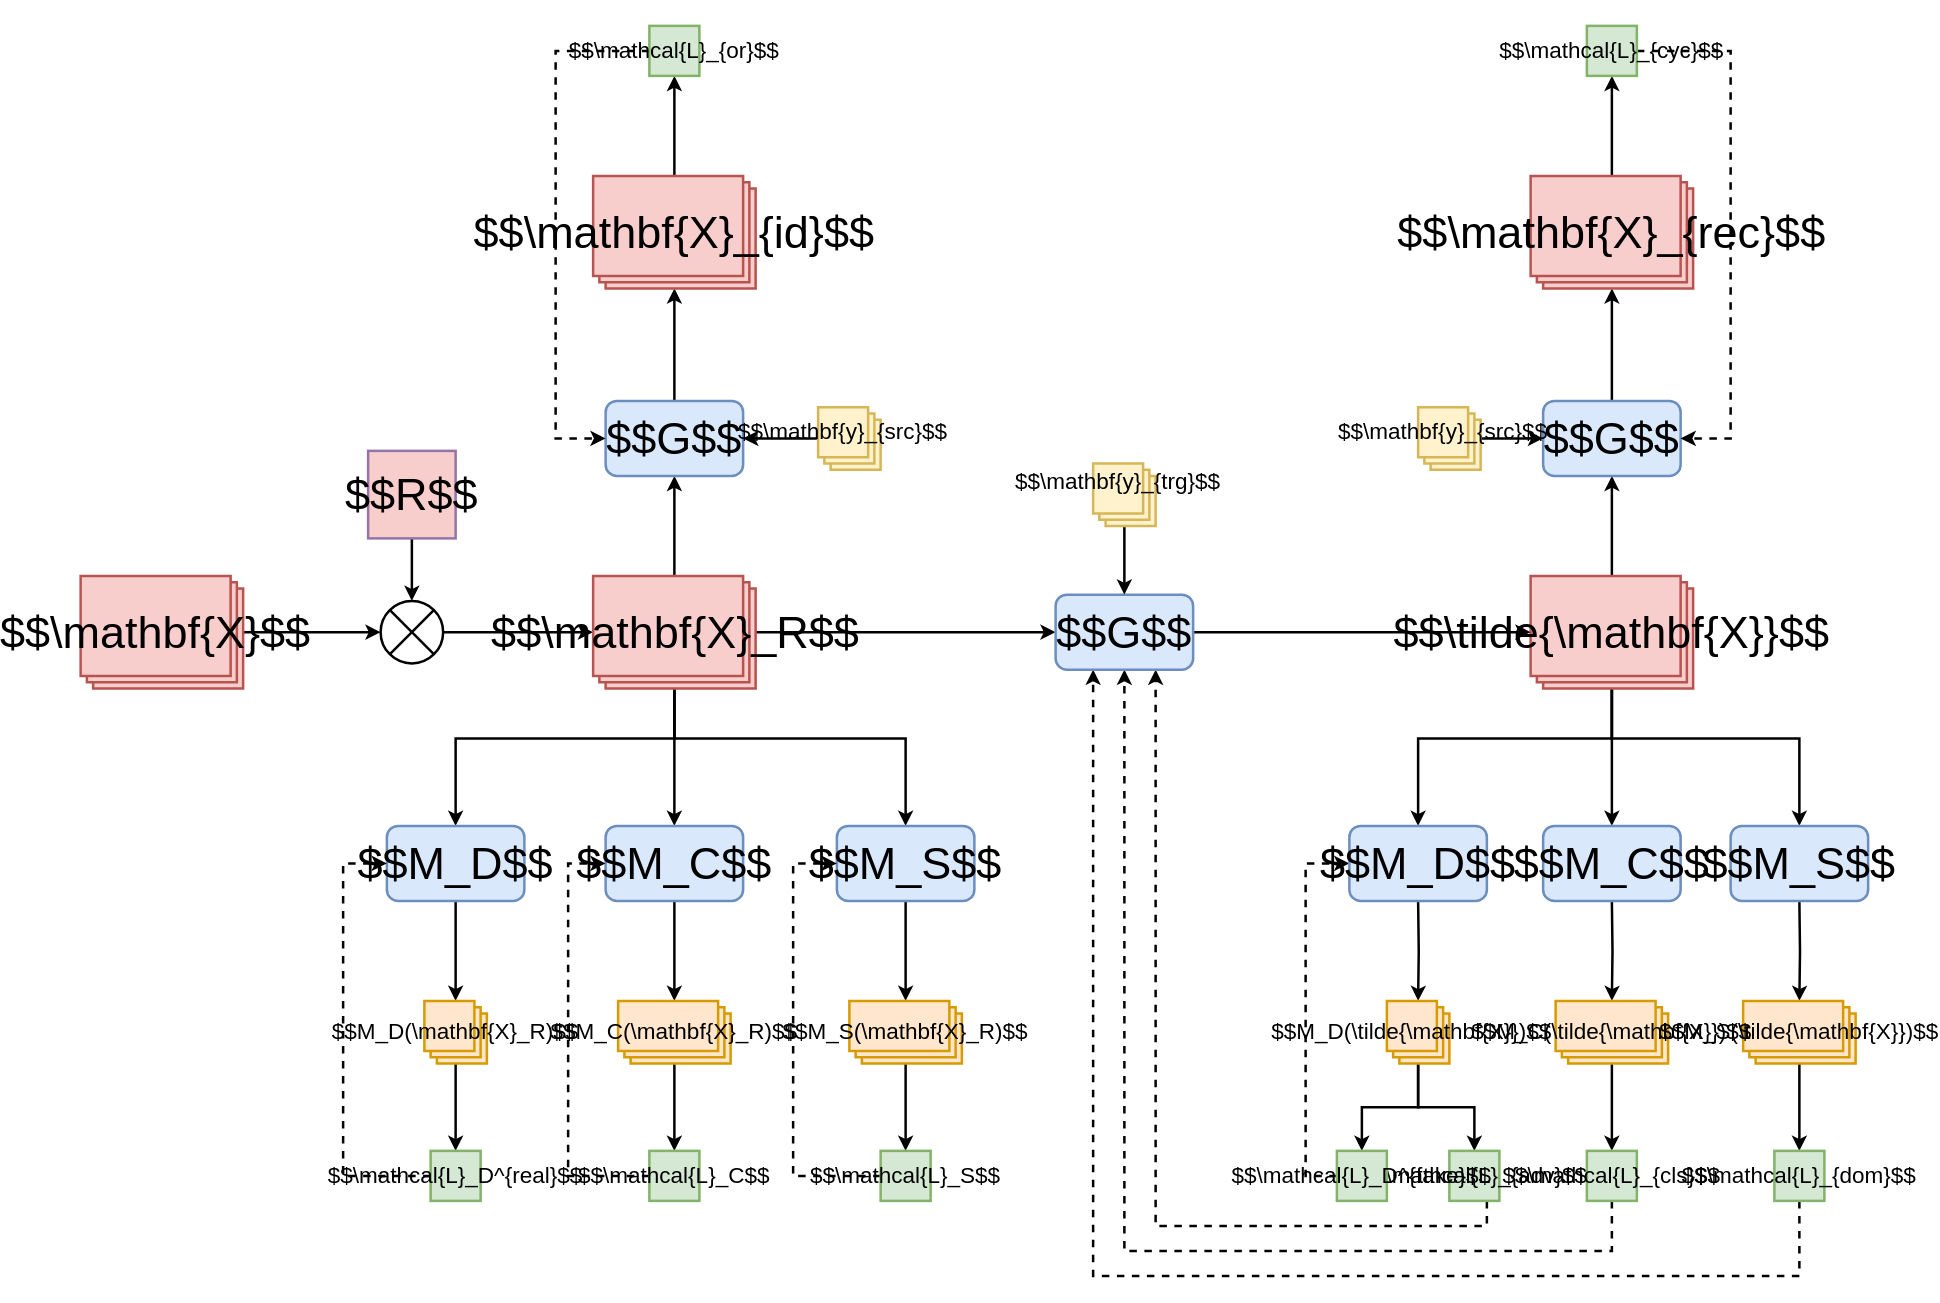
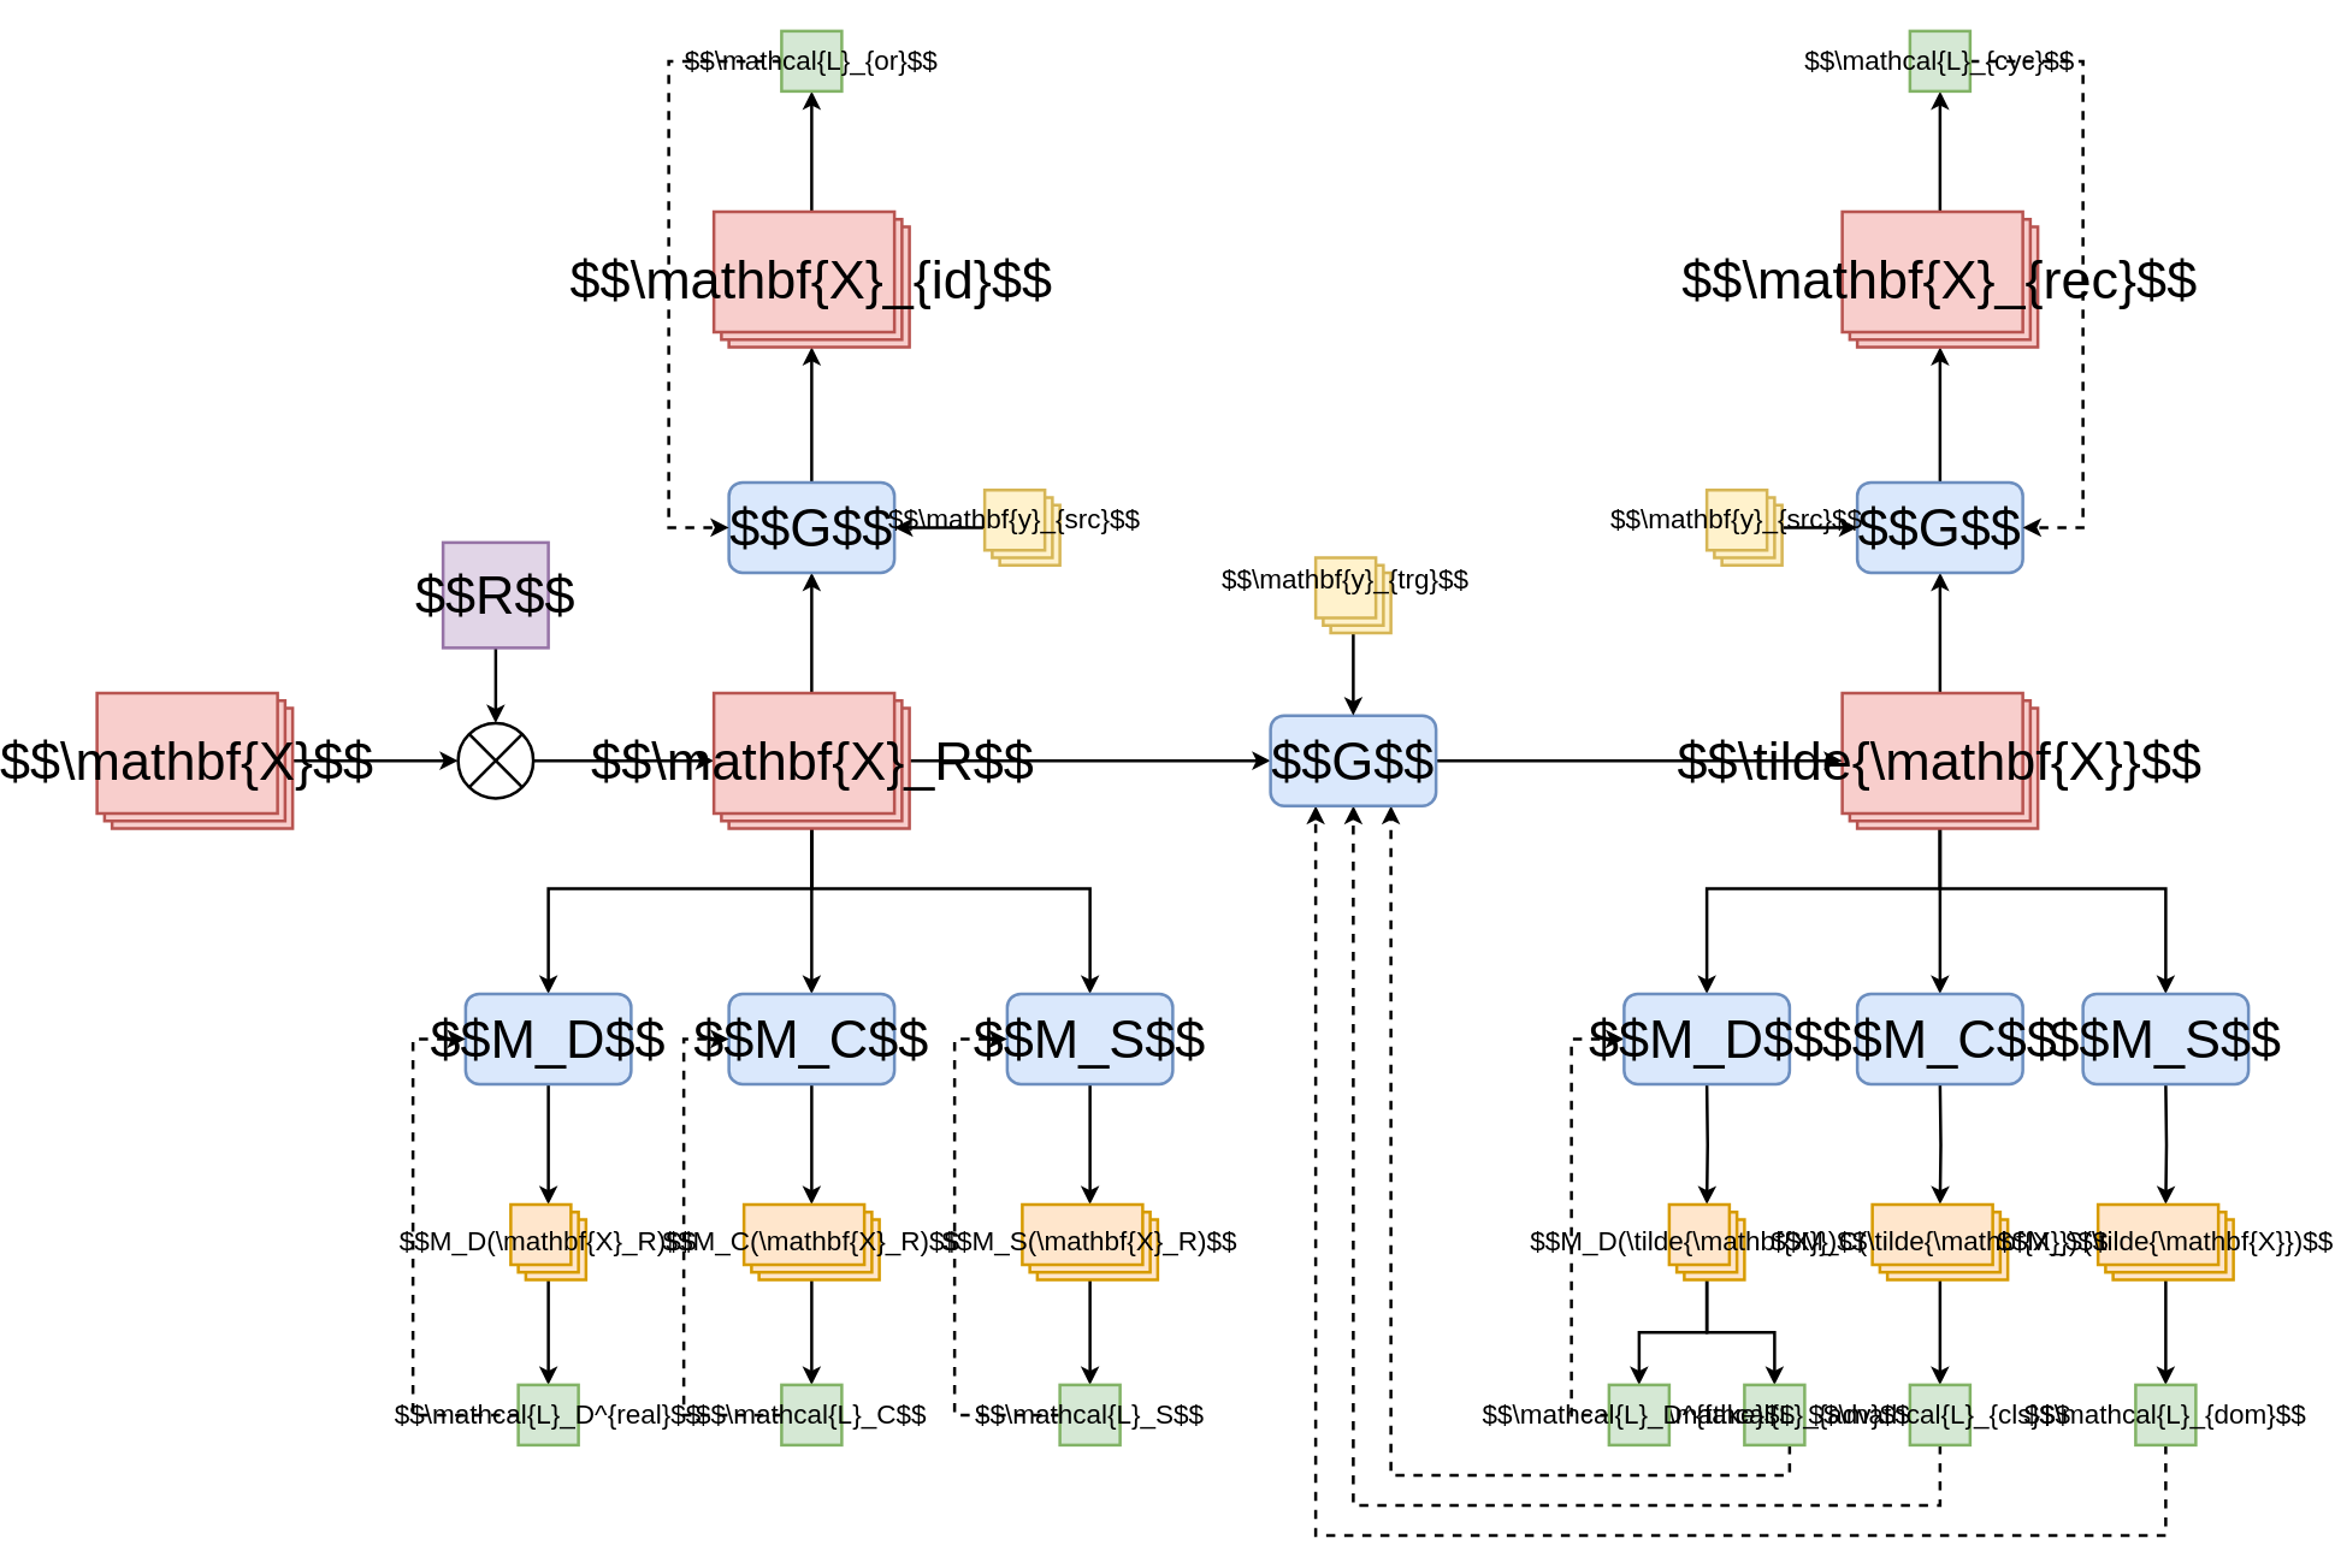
- <mxCell id="5" value="&lt;font style=&quot;font-size: 36px;&quot;&gt;$$R$$&lt;/font&gt;" style="whiteSpace=wrap;html=1;aspect=fixed;strokeWidth=2;fillColor=#f8cecc;strokeColor=#9673a6;" parent="1" vertex="1"><mxGeometry x="250" y="360" width="70" height="70" as="geometry" /></mxCell>
+ <mxCell id="5" value="&lt;font style=&quot;font-size: 36px;&quot;&gt;$$R$$&lt;/font&gt;" style="whiteSpace=wrap;html=1;aspect=fixed;strokeWidth=2;fillColor=#e1d5e7;strokeColor=#9673a6;" parent="1" vertex="1"><mxGeometry x="250" y="360" width="70" height="70" as="geometry" /></mxCell>
